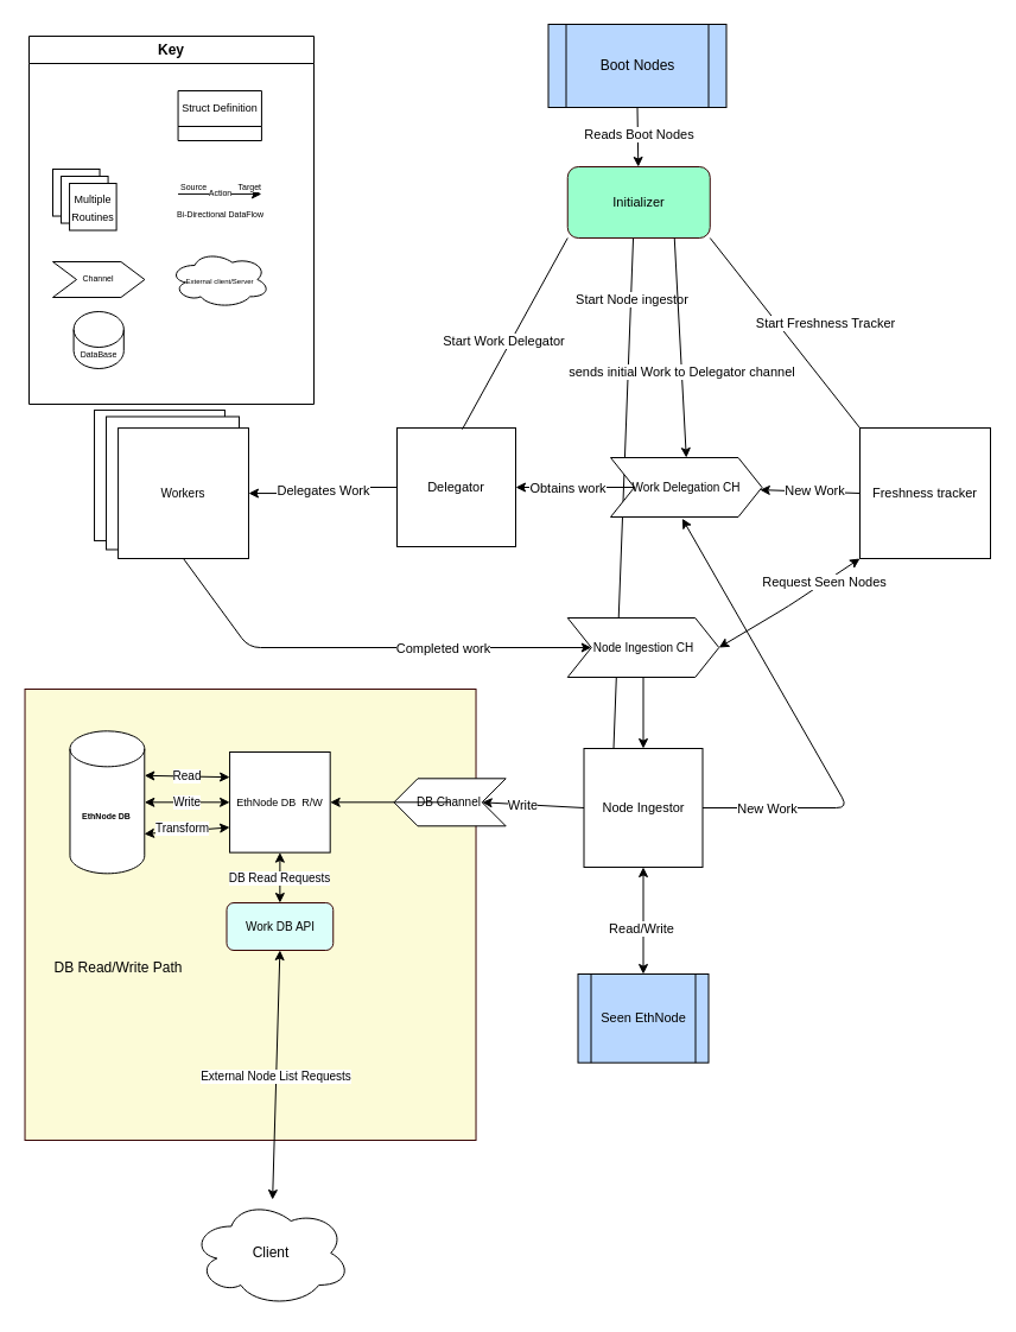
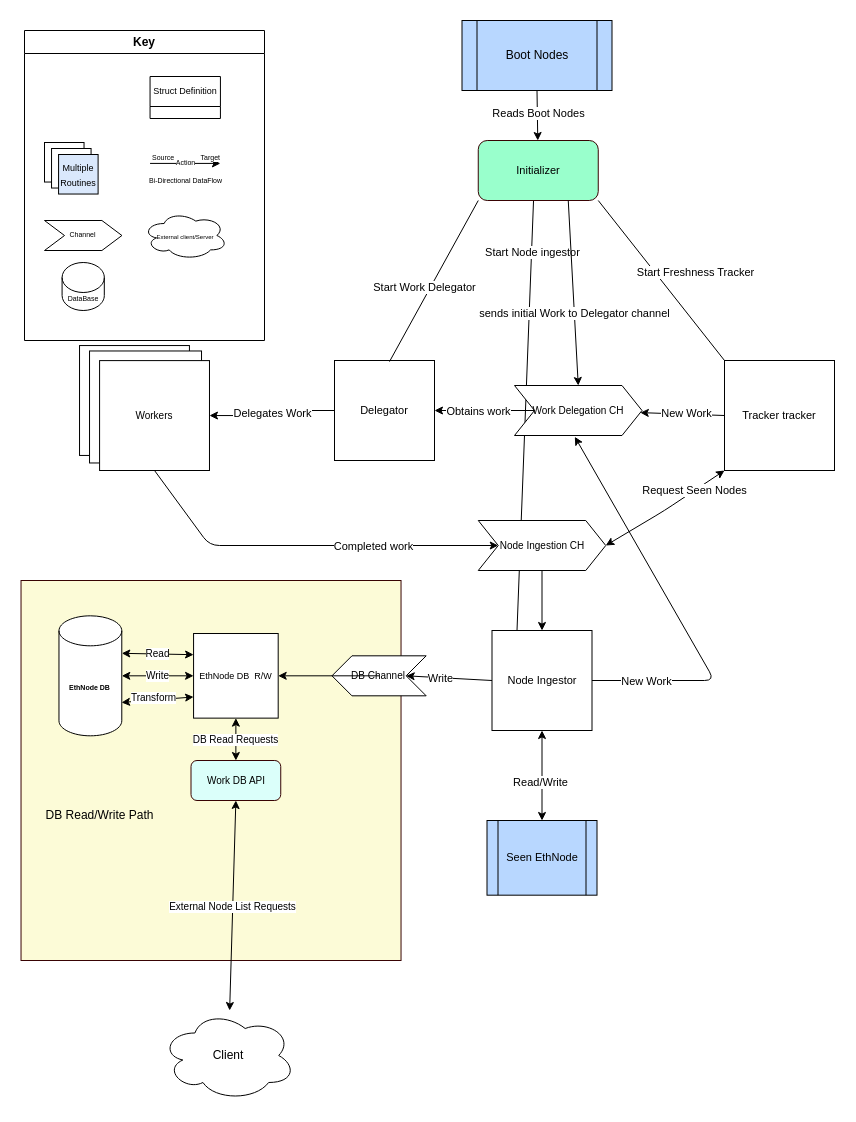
- <mxCell id="14" value="&lt;font style=&quot;font-size: 9px;&quot;&gt;Multiple Routines&lt;/font&gt;" style="whiteSpace=wrap;html=1;aspect=fixed;movable=1;resizable=1;rotatable=1;deletable=1;editable=1;connectable=1;" vertex="1" parent="11"><mxGeometry x="14.074" y="12" width="39.529" height="39.529" as="geometry" /></mxCell>
+ <mxCell id="14" value="&lt;font style=&quot;font-size: 9px;&quot;&gt;Multiple Routines&lt;/font&gt;" style="whiteSpace=wrap;html=1;aspect=fixed;movable=1;resizable=1;rotatable=1;deletable=1;editable=1;connectable=1;fillColor=#dae8fc;" vertex="1" parent="11"><mxGeometry x="14.074" y="12" width="39.529" height="39.529" as="geometry" /></mxCell>
- <mxCell id="27" value="&lt;font style=&quot;font-size: 11px;&quot;&gt;Freshness tracker&lt;/font&gt;" style="whiteSpace=wrap;html=1;aspect=fixed;" vertex="1" parent="1"><mxGeometry x="724" y="360" width="110" height="110" as="geometry" /></mxCell>
+ <mxCell id="27" value="&lt;font style=&quot;font-size: 11px;&quot;&gt;Tracker tracker&lt;/font&gt;" style="whiteSpace=wrap;html=1;aspect=fixed;" vertex="1" parent="1"><mxGeometry x="724" y="360" width="110" height="110" as="geometry" /></mxCell>
